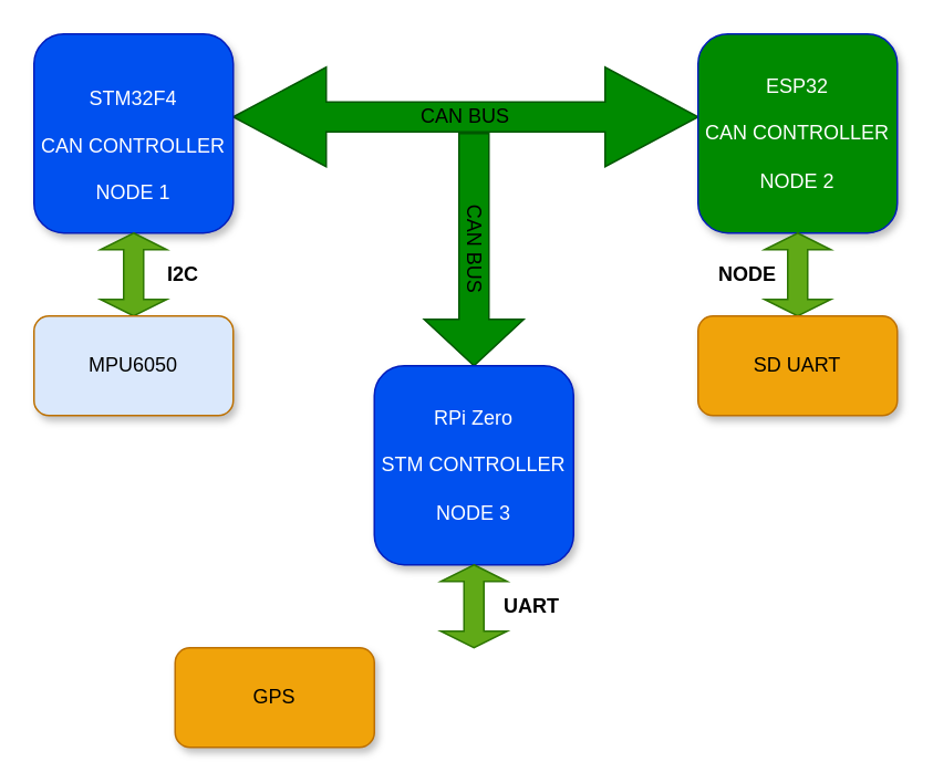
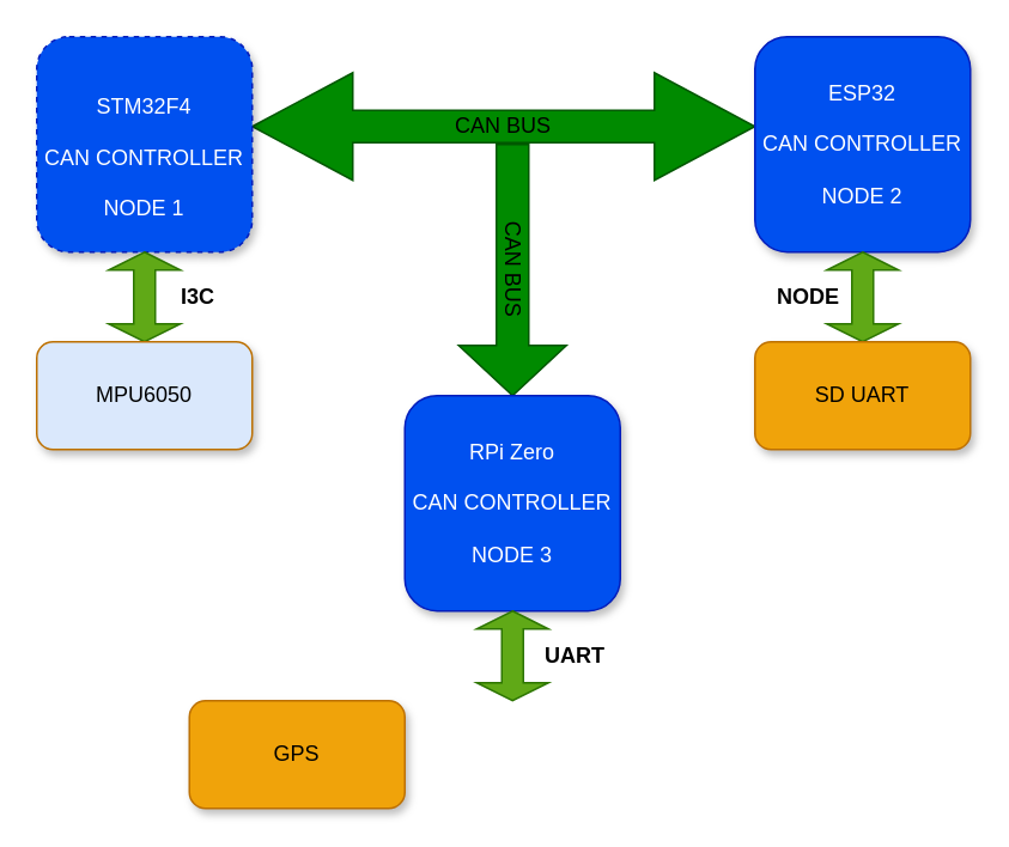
- <mxCell id="5" value="&lt;br&gt;STM32F4&lt;br&gt;&lt;br&gt;CAN CONTROLLER&lt;br&gt;&lt;br&gt;NODE 1" style="rounded=1;whiteSpace=wrap;html=1;fillColor=#0050ef;strokeColor=#001DBC;fontColor=#ffffff;shadow=1;" parent="1" vertex="1"><mxGeometry x="20" y="20" width="120" height="120" as="geometry" /></mxCell>
+ <mxCell id="5" value="&lt;br&gt;STM32F4&lt;br&gt;&lt;br&gt;CAN CONTROLLER&lt;br&gt;&lt;br&gt;NODE 1" style="rounded=1;whiteSpace=wrap;html=1;fillColor=#0050ef;strokeColor=#001DBC;fontColor=#ffffff;shadow=1;dashed=1;" parent="1" vertex="1"><mxGeometry x="20" y="20" width="120" height="120" as="geometry" /></mxCell>
- <mxCell id="6" value="ESP32&lt;br&gt;&lt;br&gt;CAN CONTROLLER&lt;br&gt;&lt;br&gt;NODE 2" style="rounded=1;whiteSpace=wrap;html=1;fillColor=#008a00;strokeColor=#001DBC;fontColor=#ffffff;sketch=0;glass=0;shadow=1;" parent="1" vertex="1"><mxGeometry x="420" y="20" width="120" height="120" as="geometry" /></mxCell>
+ <mxCell id="6" value="ESP32&lt;br&gt;&lt;br&gt;CAN CONTROLLER&lt;br&gt;&lt;br&gt;NODE 2" style="rounded=1;whiteSpace=wrap;html=1;fillColor=#0050ef;strokeColor=#001DBC;fontColor=#ffffff;sketch=0;glass=0;shadow=1;" parent="1" vertex="1"><mxGeometry x="420" y="20" width="120" height="120" as="geometry" /></mxCell>
- <mxCell id="12" value="I2C" style="text;html=1;strokeColor=none;fillColor=none;align=center;verticalAlign=middle;whiteSpace=wrap;rounded=0;labelBorderColor=none;labelBackgroundColor=none;fontColor=#000000;fontStyle=1" parent="1" vertex="1"><mxGeometry x="90" y="155" width="40" height="20" as="geometry" /></mxCell>
+ <mxCell id="12" value="I3C" style="text;html=1;strokeColor=none;fillColor=none;align=center;verticalAlign=middle;whiteSpace=wrap;rounded=0;labelBorderColor=none;labelBackgroundColor=none;fontColor=#000000;fontStyle=1" parent="1" vertex="1"><mxGeometry x="90" y="155" width="40" height="20" as="geometry" /></mxCell>
- <mxCell id="7" value="RPi Zero&lt;br&gt;&lt;br&gt;STM CONTROLLER&lt;br&gt;&lt;br&gt;NODE 3" style="rounded=1;whiteSpace=wrap;html=1;fillColor=#0050ef;strokeColor=#001DBC;fontColor=#ffffff;shadow=1;" parent="1" vertex="1"><mxGeometry x="225" y="220" width="120" height="120" as="geometry" /></mxCell>
+ <mxCell id="7" value="RPi Zero&lt;br&gt;&lt;br&gt;CAN CONTROLLER&lt;br&gt;&lt;br&gt;NODE 3" style="rounded=1;whiteSpace=wrap;html=1;fillColor=#0050ef;strokeColor=#001DBC;fontColor=#ffffff;shadow=1;" parent="1" vertex="1"><mxGeometry x="225" y="220" width="120" height="120" as="geometry" /></mxCell>
